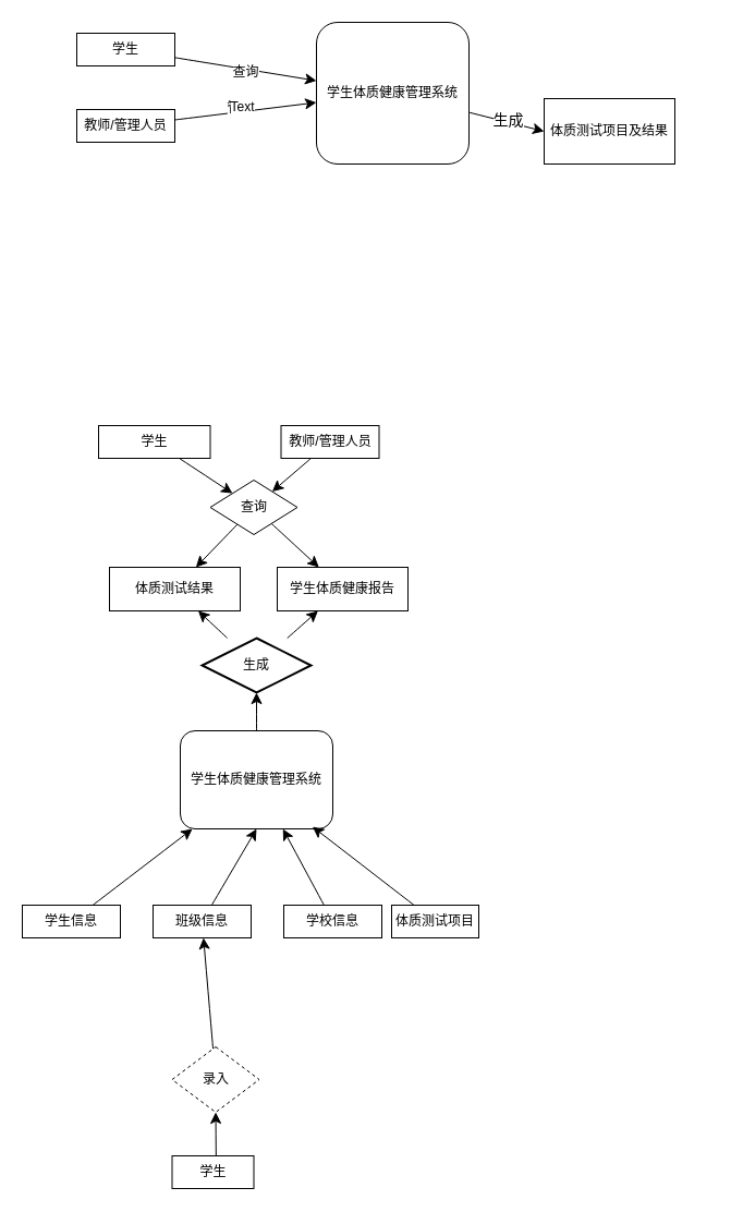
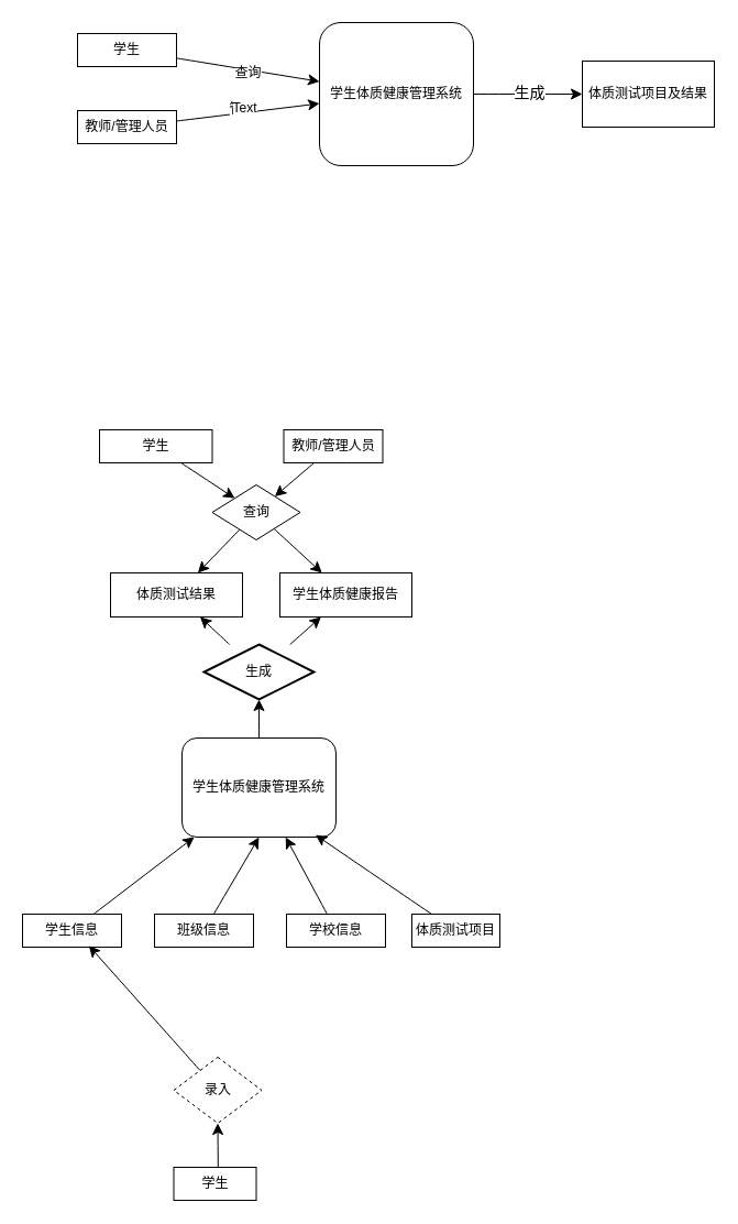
- <mxCell id="12" value="体质测试项目及结果" style="rounded=0;whiteSpace=wrap;html=1;" vertex="1" parent="1"><mxGeometry x="499" y="90" width="120" height="60" as="geometry" /></mxCell>
+ <mxCell id="12" value="体质测试项目及结果" style="rounded=0;whiteSpace=wrap;html=1;" vertex="1" parent="1"><mxGeometry x="529" y="55" width="120" height="60" as="geometry" /></mxCell>
- <mxCell id="25" value="体质测试项目" style="rounded=0;whiteSpace=wrap;html=1;" vertex="1" parent="1"><mxGeometry x="359" y="830" width="80" height="30" as="geometry" /></mxCell>
+ <mxCell id="25" value="体质测试项目" style="rounded=0;whiteSpace=wrap;html=1;" vertex="1" parent="1"><mxGeometry x="374" y="830" width="80" height="30" as="geometry" /></mxCell>
- <mxCell id="26" style="edgeStyle=none;curved=1;rounded=0;orthogonalLoop=1;jettySize=auto;html=1;fontSize=12;startSize=8;endSize=8;" edge="1" parent="1" source="27" target="22"><mxGeometry relative="1" as="geometry" /></mxCell>
+ <mxCell id="28" style="edgeStyle=none;curved=1;rounded=0;orthogonalLoop=1;jettySize=auto;html=1;entryX=0.67;entryY=0.956;entryDx=0;entryDy=0;entryPerimeter=0;fontSize=12;startSize=8;endSize=8;" edge="1" parent="1" source="27" target="20"><mxGeometry relative="1" as="geometry" /></mxCell>
